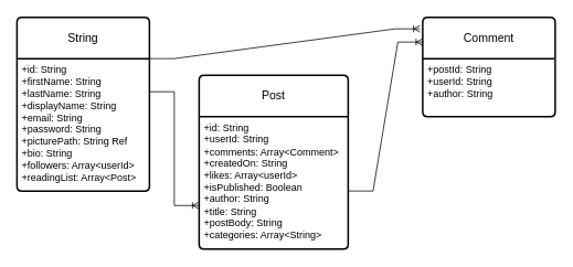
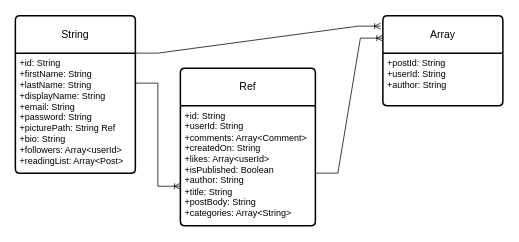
- <mxCell id="6" value="Comment" style="swimlane;childLayout=stackLayout;horizontal=1;startSize=50;horizontalStack=0;rounded=1;fontSize=14;fontStyle=0;strokeWidth=2;resizeParent=0;resizeLast=1;shadow=0;dashed=0;align=center;arcSize=4;whiteSpace=wrap;html=1;" parent="1" vertex="1"><mxGeometry x="510" y="20" width="160" height="120" as="geometry" /></mxCell>
+ <mxCell id="6" value="Array" style="swimlane;childLayout=stackLayout;horizontal=1;startSize=50;horizontalStack=0;rounded=1;fontSize=14;fontStyle=0;strokeWidth=2;resizeParent=0;resizeLast=1;shadow=0;dashed=0;align=center;arcSize=4;whiteSpace=wrap;html=1;" parent="1" vertex="1"><mxGeometry x="510" y="20" width="160" height="120" as="geometry" /></mxCell>
- <mxCell id="4" value="Post" style="swimlane;childLayout=stackLayout;horizontal=1;startSize=50;horizontalStack=0;rounded=1;fontSize=14;fontStyle=0;strokeWidth=2;resizeParent=0;resizeLast=1;shadow=0;dashed=0;align=center;arcSize=4;whiteSpace=wrap;html=1;" parent="1" vertex="1"><mxGeometry x="240" y="90" width="180" height="210" as="geometry" /></mxCell>
+ <mxCell id="4" value="Ref" style="swimlane;childLayout=stackLayout;horizontal=1;startSize=50;horizontalStack=0;rounded=1;fontSize=14;fontStyle=0;strokeWidth=2;resizeParent=0;resizeLast=1;shadow=0;dashed=0;align=center;arcSize=4;whiteSpace=wrap;html=1;" parent="1" vertex="1"><mxGeometry x="240" y="90" width="180" height="210" as="geometry" /></mxCell>
